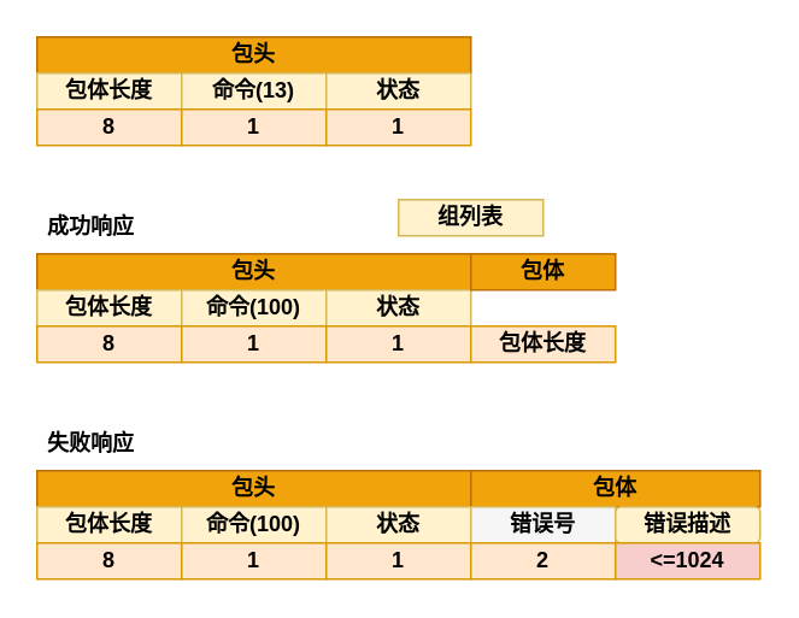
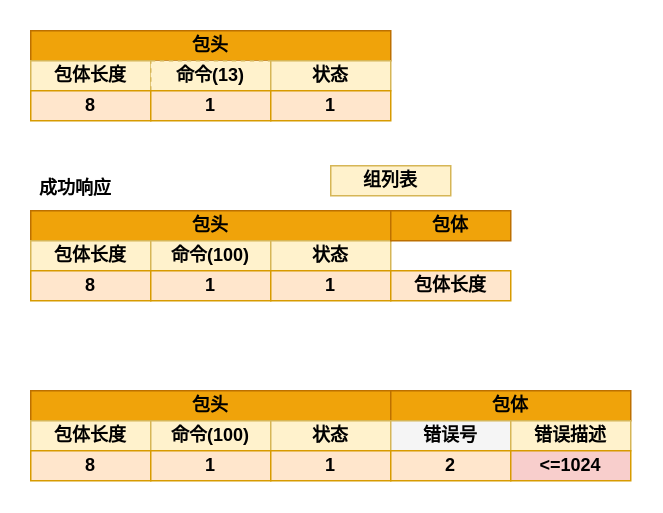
- <mxCell id="4" value="命令(13)" style="rounded=0;whiteSpace=wrap;html=1;fillColor=#fff2cc;strokeColor=#d6b656;fontStyle=1" vertex="1" parent="1"><mxGeometry x="100" y="40" width="80" height="20" as="geometry" /></mxCell>
+ <mxCell id="4" value="命令(13)" style="rounded=0;whiteSpace=wrap;html=1;fillColor=#fff2cc;strokeColor=#d6b656;fontStyle=1;dashed=1;" vertex="1" parent="1"><mxGeometry x="100" y="40" width="80" height="20" as="geometry" /></mxCell>
- <mxCell id="17" value="&lt;b&gt;失败响应&lt;/b&gt;" style="text;html=1;strokeColor=none;fillColor=none;align=center;verticalAlign=middle;whiteSpace=wrap;rounded=0;" vertex="1" parent="1"><mxGeometry x="20" y="230" width="60" height="30" as="geometry" /></mxCell>
- <mxCell id="27" value="错误描述" style="whiteSpace=wrap;html=1;fillColor=#fff2cc;strokeColor=#d6b656;fontStyle=1;rounded=1;" vertex="1" parent="1"><mxGeometry x="340" y="280" width="80" height="20" as="geometry" /></mxCell>
+ <mxCell id="27" value="错误描述" style="rounded=0;whiteSpace=wrap;html=1;fillColor=#fff2cc;strokeColor=#d6b656;fontStyle=1" vertex="1" parent="1"><mxGeometry x="340" y="280" width="80" height="20" as="geometry" /></mxCell>
